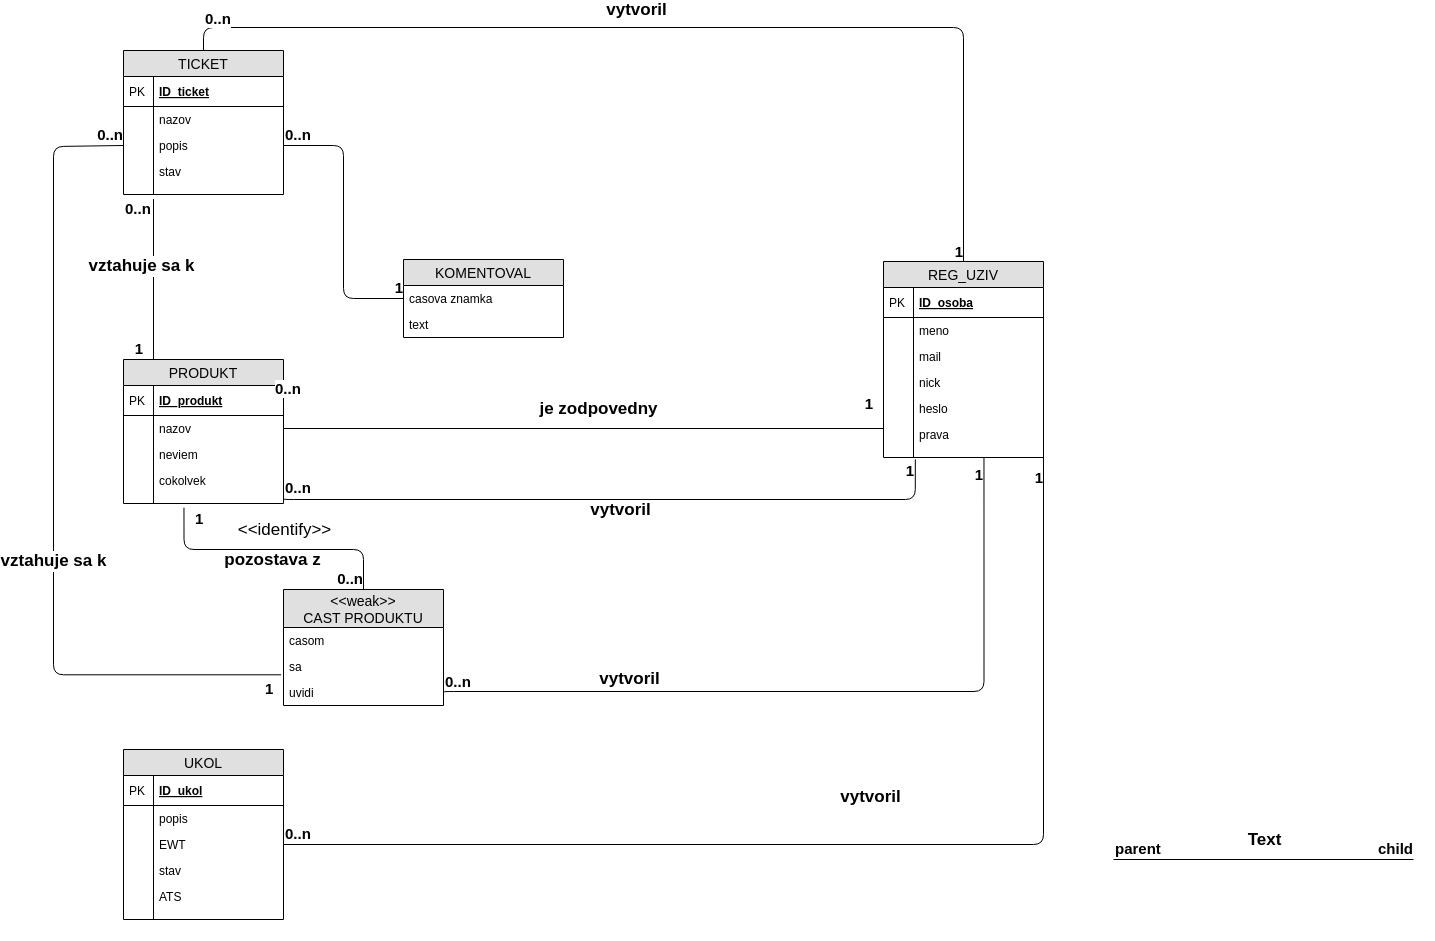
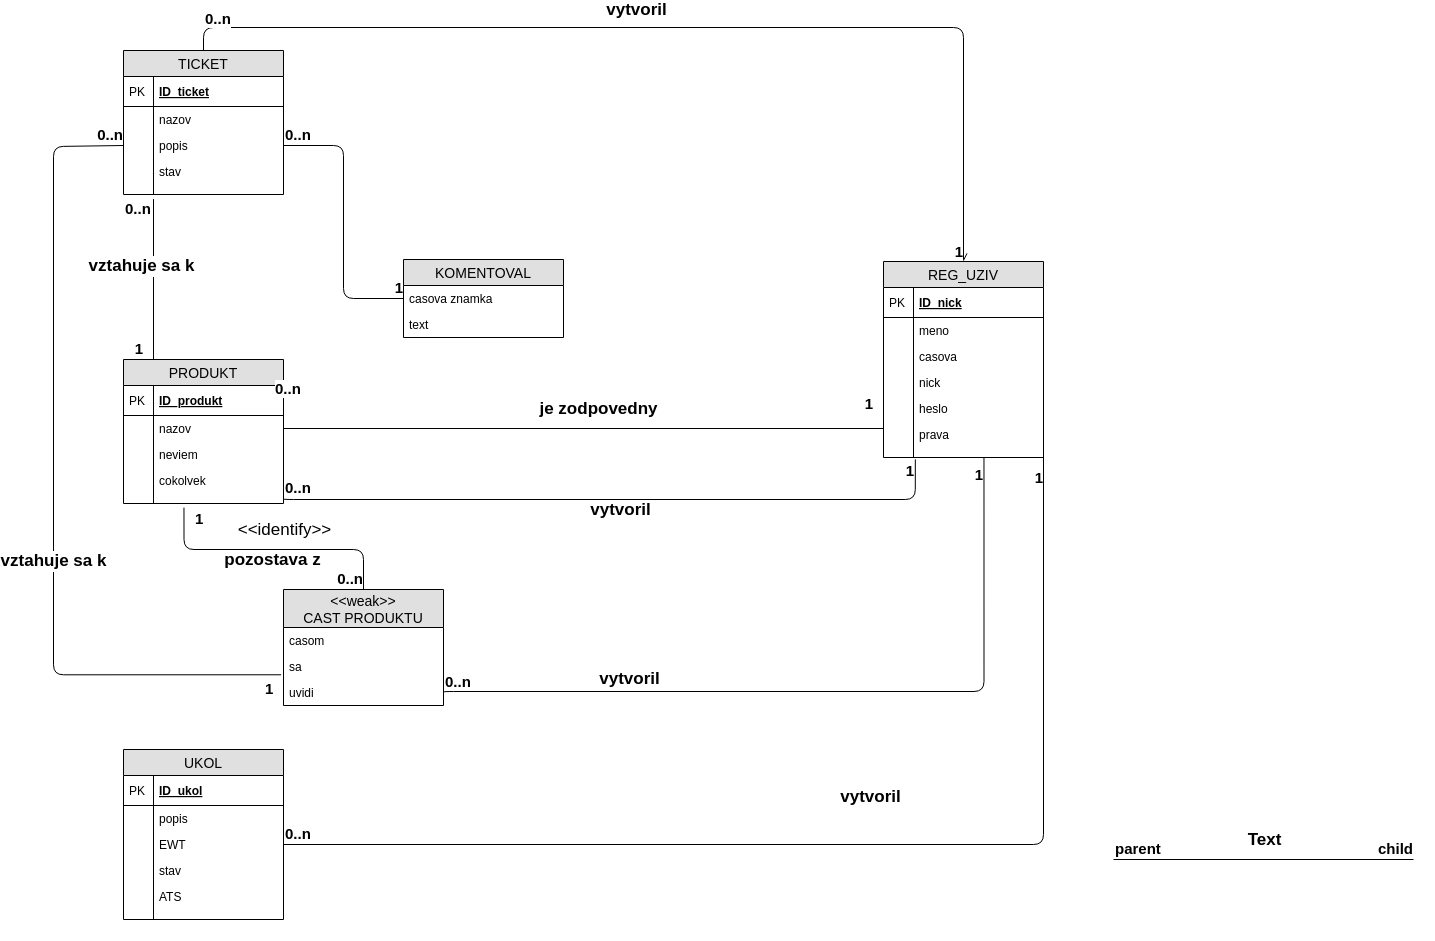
- <mxCell id="56" value="" style="endArrow=none;html=1;edgeStyle=orthogonalEdgeStyle;exitX=0.5;exitY=0;exitDx=0;exitDy=0;entryX=0.5;entryY=0;entryDx=0;entryDy=0;" parent="1" source="17" target="2" edge="1"><mxGeometry relative="1" as="geometry"><mxPoint x="370" y="120.5" as="sourcePoint" /><mxPoint x="630" y="47" as="targetPoint" /><Array as="points"><mxPoint x="170" y="20" /><mxPoint x="930" y="20" /></Array></mxGeometry></mxCell>
+ <mxCell id="56" value="" style="endArrow=open;html=1;edgeStyle=orthogonalEdgeStyle;exitX=0.5;exitY=0;exitDx=0;exitDy=0;entryX=0.5;entryY=0;entryDx=0;entryDy=0;" parent="1" source="17" target="2" edge="1"><mxGeometry relative="1" as="geometry"><mxPoint x="370" y="120.5" as="sourcePoint" /><mxPoint x="630" y="47" as="targetPoint" /><Array as="points"><mxPoint x="170" y="20" /><mxPoint x="930" y="20" /></Array></mxGeometry></mxCell>
- <mxCell id="3" value="ID_osoba" style="shape=partialRectangle;top=0;left=0;right=0;bottom=1;align=left;verticalAlign=middle;fillColor=none;spacingLeft=34;spacingRight=4;overflow=hidden;rotatable=0;points=[[0,0.5],[1,0.5]];portConstraint=eastwest;dropTarget=0;fontStyle=5;fontSize=12;" parent="2" vertex="1"><mxGeometry y="26" width="160" height="30" as="geometry" /></mxCell>
+ <mxCell id="3" value="ID_nick" style="shape=partialRectangle;top=0;left=0;right=0;bottom=1;align=left;verticalAlign=middle;fillColor=none;spacingLeft=34;spacingRight=4;overflow=hidden;rotatable=0;points=[[0,0.5],[1,0.5]];portConstraint=eastwest;dropTarget=0;fontStyle=5;fontSize=12;" parent="2" vertex="1"><mxGeometry y="26" width="160" height="30" as="geometry" /></mxCell>
- <mxCell id="7" value="mail" style="shape=partialRectangle;top=0;left=0;right=0;bottom=0;align=left;verticalAlign=top;fillColor=none;spacingLeft=34;spacingRight=4;overflow=hidden;rotatable=0;points=[[0,0.5],[1,0.5]];portConstraint=eastwest;dropTarget=0;fontSize=12;" parent="2" vertex="1"><mxGeometry y="82" width="160" height="26" as="geometry" /></mxCell>
+ <mxCell id="7" value="casova" style="shape=partialRectangle;top=0;left=0;right=0;bottom=0;align=left;verticalAlign=top;fillColor=none;spacingLeft=34;spacingRight=4;overflow=hidden;rotatable=0;points=[[0,0.5],[1,0.5]];portConstraint=eastwest;dropTarget=0;fontSize=12;" parent="2" vertex="1"><mxGeometry y="82" width="160" height="26" as="geometry" /></mxCell>
